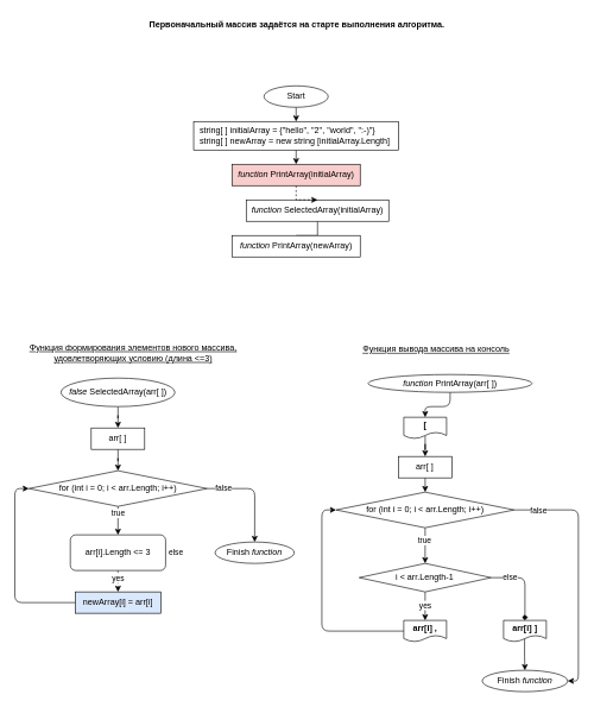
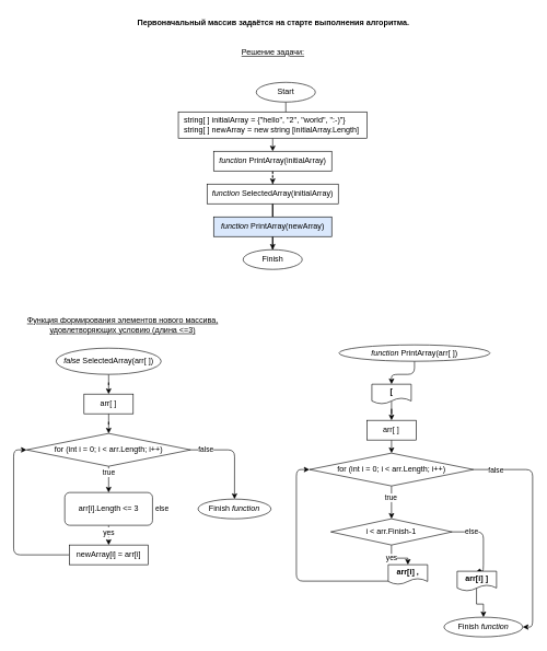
+ <mxCell id="14" value="&lt;u&gt;Решение задачи:&lt;/u&gt;" style="text;html=1;align=center;verticalAlign=middle;resizable=0;points=[];autosize=1;strokeColor=none;fillColor=none;" vertex="1" parent="1"><mxGeometry x="359.75" y="70" width="110" height="20" as="geometry" /></mxCell>
- <mxCell id="3" value="Start" style="ellipse;whiteSpace=wrap;html=1;" vertex="1" parent="1"><mxGeometry x="369.75" y="120" width="90" height="30" as="geometry" /></mxCell>
+ <mxCell id="3" value="Start" style="ellipse;whiteSpace=wrap;html=1;" vertex="1" parent="1"><mxGeometry x="389.75" y="125" width="90" height="30" as="geometry" /></mxCell>
- <mxCell id="12" value="&lt;span style=&quot;text-align: left;&quot;&gt;&lt;i&gt;function&lt;/i&gt; PrintArray(initialArray)&lt;/span&gt;" style="rounded=0;whiteSpace=wrap;html=1;fillColor=#f8cecc;" vertex="1" parent="1"><mxGeometry x="324.75" y="230" width="180" height="30" as="geometry" /></mxCell>
+ <mxCell id="12" value="&lt;span style=&quot;text-align: left;&quot;&gt;&lt;i&gt;function&lt;/i&gt; PrintArray(initialArray)&lt;/span&gt;" style="rounded=0;whiteSpace=wrap;html=1;" vertex="1" parent="1"><mxGeometry x="324.75" y="230" width="180" height="30" as="geometry" /></mxCell>
- <mxCell id="8" value="&lt;span style=&quot;text-align: left;&quot;&gt;&lt;i&gt;function&lt;/i&gt;&amp;nbsp;&lt;/span&gt;&lt;span style=&quot;text-align: left;&quot;&gt;SelectedArray(initialArray)&lt;/span&gt;" style="rounded=0;whiteSpace=wrap;html=1;" vertex="1" parent="1"><mxGeometry x="344.75" y="280" width="200" height="30" as="geometry" /></mxCell>
+ <mxCell id="8" value="&lt;span style=&quot;text-align: left;&quot;&gt;&lt;i&gt;function&lt;/i&gt;&amp;nbsp;&lt;/span&gt;&lt;span style=&quot;text-align: left;&quot;&gt;SelectedArray(initialArray)&lt;/span&gt;" style="rounded=0;whiteSpace=wrap;html=1;" vertex="1" parent="1"><mxGeometry x="314.75" y="280" width="200" height="30" as="geometry" /></mxCell>
- <mxCell id="10" value="&lt;span style=&quot;text-align: left;&quot;&gt;&lt;i&gt;function&lt;/i&gt; PrintArray(newArray)&lt;/span&gt;" style="rounded=0;whiteSpace=wrap;html=1;" vertex="1" parent="1"><mxGeometry x="324.75" y="330" width="180" height="30" as="geometry" /></mxCell>
+ <mxCell id="10" value="&lt;span style=&quot;text-align: left;&quot;&gt;&lt;i&gt;function&lt;/i&gt; PrintArray(newArray)&lt;/span&gt;" style="rounded=0;whiteSpace=wrap;html=1;fillColor=#dae8fc;" vertex="1" parent="1"><mxGeometry x="324.75" y="330" width="180" height="30" as="geometry" /></mxCell>
+ <mxCell id="9" value="" style="edgeStyle=orthogonalEdgeStyle;rounded=0;orthogonalLoop=1;jettySize=auto;html=1;" edge="1" parent="1" source="10" target="13"><mxGeometry relative="1" as="geometry" /></mxCell>
+ <mxCell id="13" value="Finish" style="ellipse;whiteSpace=wrap;html=1;" vertex="1" parent="1"><mxGeometry x="369.75" y="380" width="90" height="30" as="geometry" /></mxCell>
- <mxCell id="15" value="&lt;u&gt;Функция вывода массива на консоль&lt;/u&gt;" style="text;html=1;align=center;verticalAlign=middle;resizable=0;points=[];autosize=1;strokeColor=none;fillColor=none;" vertex="1" parent="1"><mxGeometry x="500.84" y="480" width="220" height="20" as="geometry" /></mxCell>
- <mxCell id="29" value="&lt;span style=&quot;text-align: left;&quot;&gt;i &amp;lt; arr.Length-1&lt;/span&gt;" style="rhombus;whiteSpace=wrap;html=1;" vertex="1" parent="1"><mxGeometry x="503.34" y="790" width="185" height="40" as="geometry" /></mxCell>
+ <mxCell id="29" value="&lt;span style=&quot;text-align: left;&quot;&gt;i &amp;lt; arr.Finish-1&lt;/span&gt;" style="rhombus;whiteSpace=wrap;html=1;" vertex="1" parent="1"><mxGeometry x="503.34" y="790" width="185" height="40" as="geometry" /></mxCell>
- <mxCell id="53" value="&lt;span style=&quot;text-align: left;&quot;&gt;newArray[i] = arr[i]&lt;/span&gt;" style="rounded=0;whiteSpace=wrap;html=1;fillColor=#dae8fc;" vertex="1" parent="1"><mxGeometry x="104.76" y="830" width="120" height="30" as="geometry" /></mxCell>
+ <mxCell id="53" value="&lt;span style=&quot;text-align: left;&quot;&gt;newArray[i] = arr[i]&lt;/span&gt;" style="rounded=0;whiteSpace=wrap;html=1;" vertex="1" parent="1"><mxGeometry x="104.76" y="830" width="120" height="30" as="geometry" /></mxCell>
- <mxCell id="33" value="&lt;span style=&quot;text-align: left;&quot;&gt;&lt;b&gt;arr[i] ,&lt;/b&gt;&lt;/span&gt;" style="shape=document;whiteSpace=wrap;html=1;boundedLbl=1;" vertex="1" parent="1"><mxGeometry x="565.84" y="870" width="60" height="30" as="geometry" /></mxCell>
+ <mxCell id="33" value="&lt;span style=&quot;text-align: left;&quot;&gt;&lt;b&gt;arr[i] ,&lt;/b&gt;&lt;/span&gt;" style="shape=document;whiteSpace=wrap;html=1;boundedLbl=1;" vertex="1" parent="1"><mxGeometry x="590.84" y="860" width="60" height="30" as="geometry" /></mxCell>
- <mxCell id="31" value="&lt;b style=&quot;text-align: left;&quot;&gt;arr[i] ]&lt;/b&gt;" style="shape=document;whiteSpace=wrap;html=1;boundedLbl=1;" vertex="1" parent="1"><mxGeometry x="705.9" y="870" width="60" height="30" as="geometry" /></mxCell>
+ <mxCell id="31" value="&lt;b style=&quot;text-align: left;&quot;&gt;arr[i] ]&lt;/b&gt;" style="shape=document;whiteSpace=wrap;html=1;boundedLbl=1;" vertex="1" parent="1"><mxGeometry x="695.9" y="870" width="60" height="30" as="geometry" /></mxCell>
